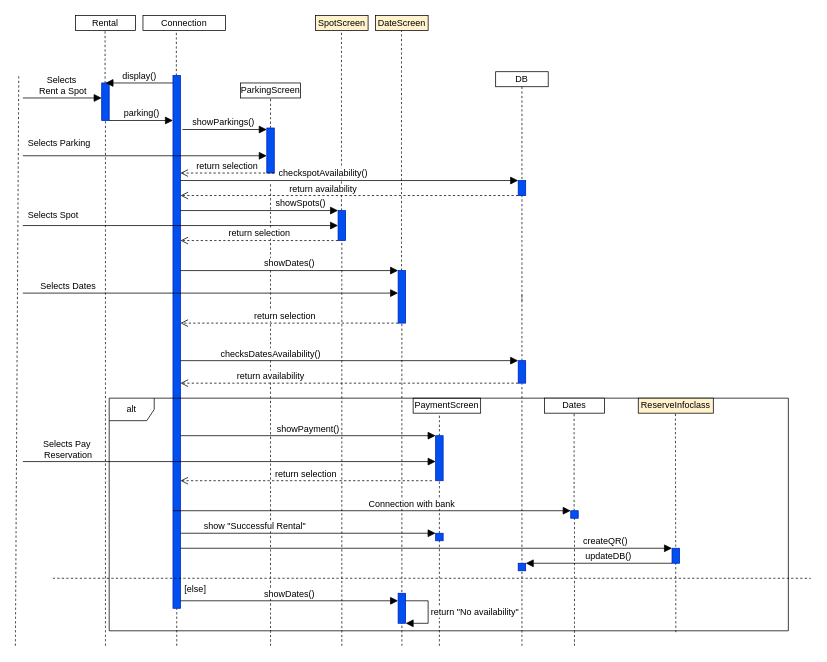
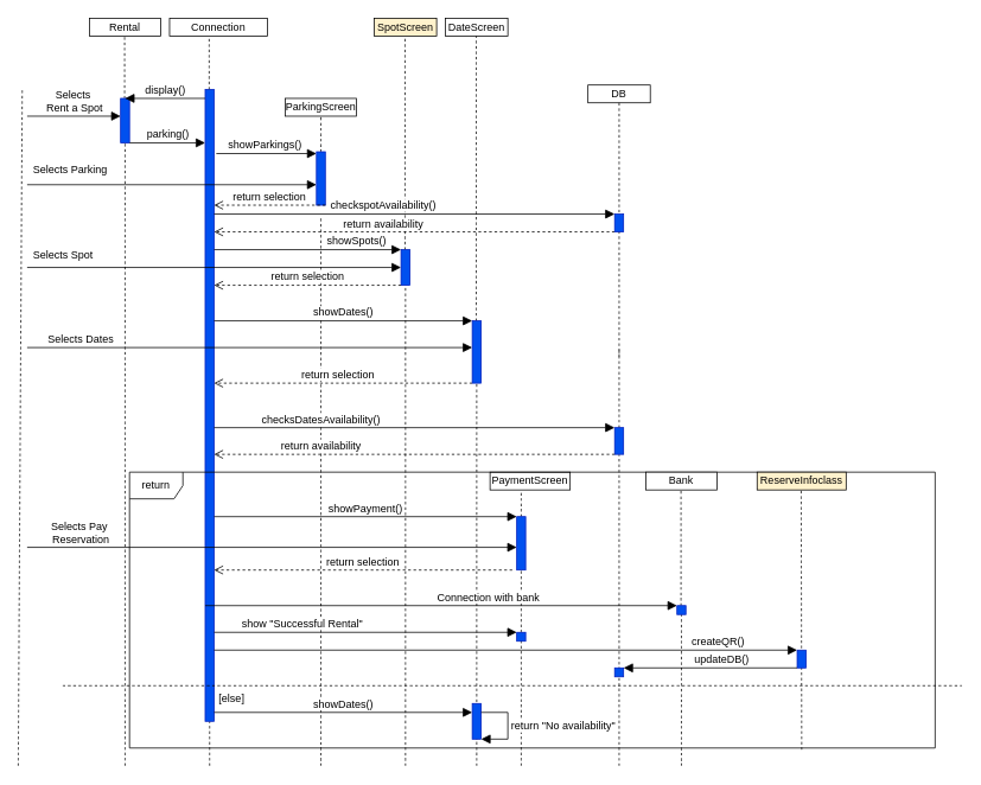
- <mxCell id="5" value="DateScreen" style="rounded=0;whiteSpace=wrap;html=1;fillColor=#fff2cc;" parent="1" vertex="1"><mxGeometry x="500" y="20" width="70" height="20" as="geometry" /></mxCell>
+ <mxCell id="5" value="DateScreen" style="rounded=0;whiteSpace=wrap;html=1;" parent="1" vertex="1"><mxGeometry x="500" y="20" width="70" height="20" as="geometry" /></mxCell>
- <mxCell id="52" value="Dates" style="rounded=0;whiteSpace=wrap;html=1;" parent="1" vertex="1"><mxGeometry x="725" y="530" width="80" height="20" as="geometry" /></mxCell>
+ <mxCell id="52" value="Bank" style="rounded=0;whiteSpace=wrap;html=1;" parent="1" vertex="1"><mxGeometry x="725" y="530" width="80" height="20" as="geometry" /></mxCell>
- <mxCell id="33" value="alt" style="shape=umlFrame;whiteSpace=wrap;html=1;pointerEvents=0;" parent="1" vertex="1"><mxGeometry x="145" y="530" width="905" height="310" as="geometry" /></mxCell>
+ <mxCell id="33" value="return" style="shape=umlFrame;whiteSpace=wrap;html=1;pointerEvents=0;" parent="1" vertex="1"><mxGeometry x="145" y="530" width="905" height="310" as="geometry" /></mxCell>
